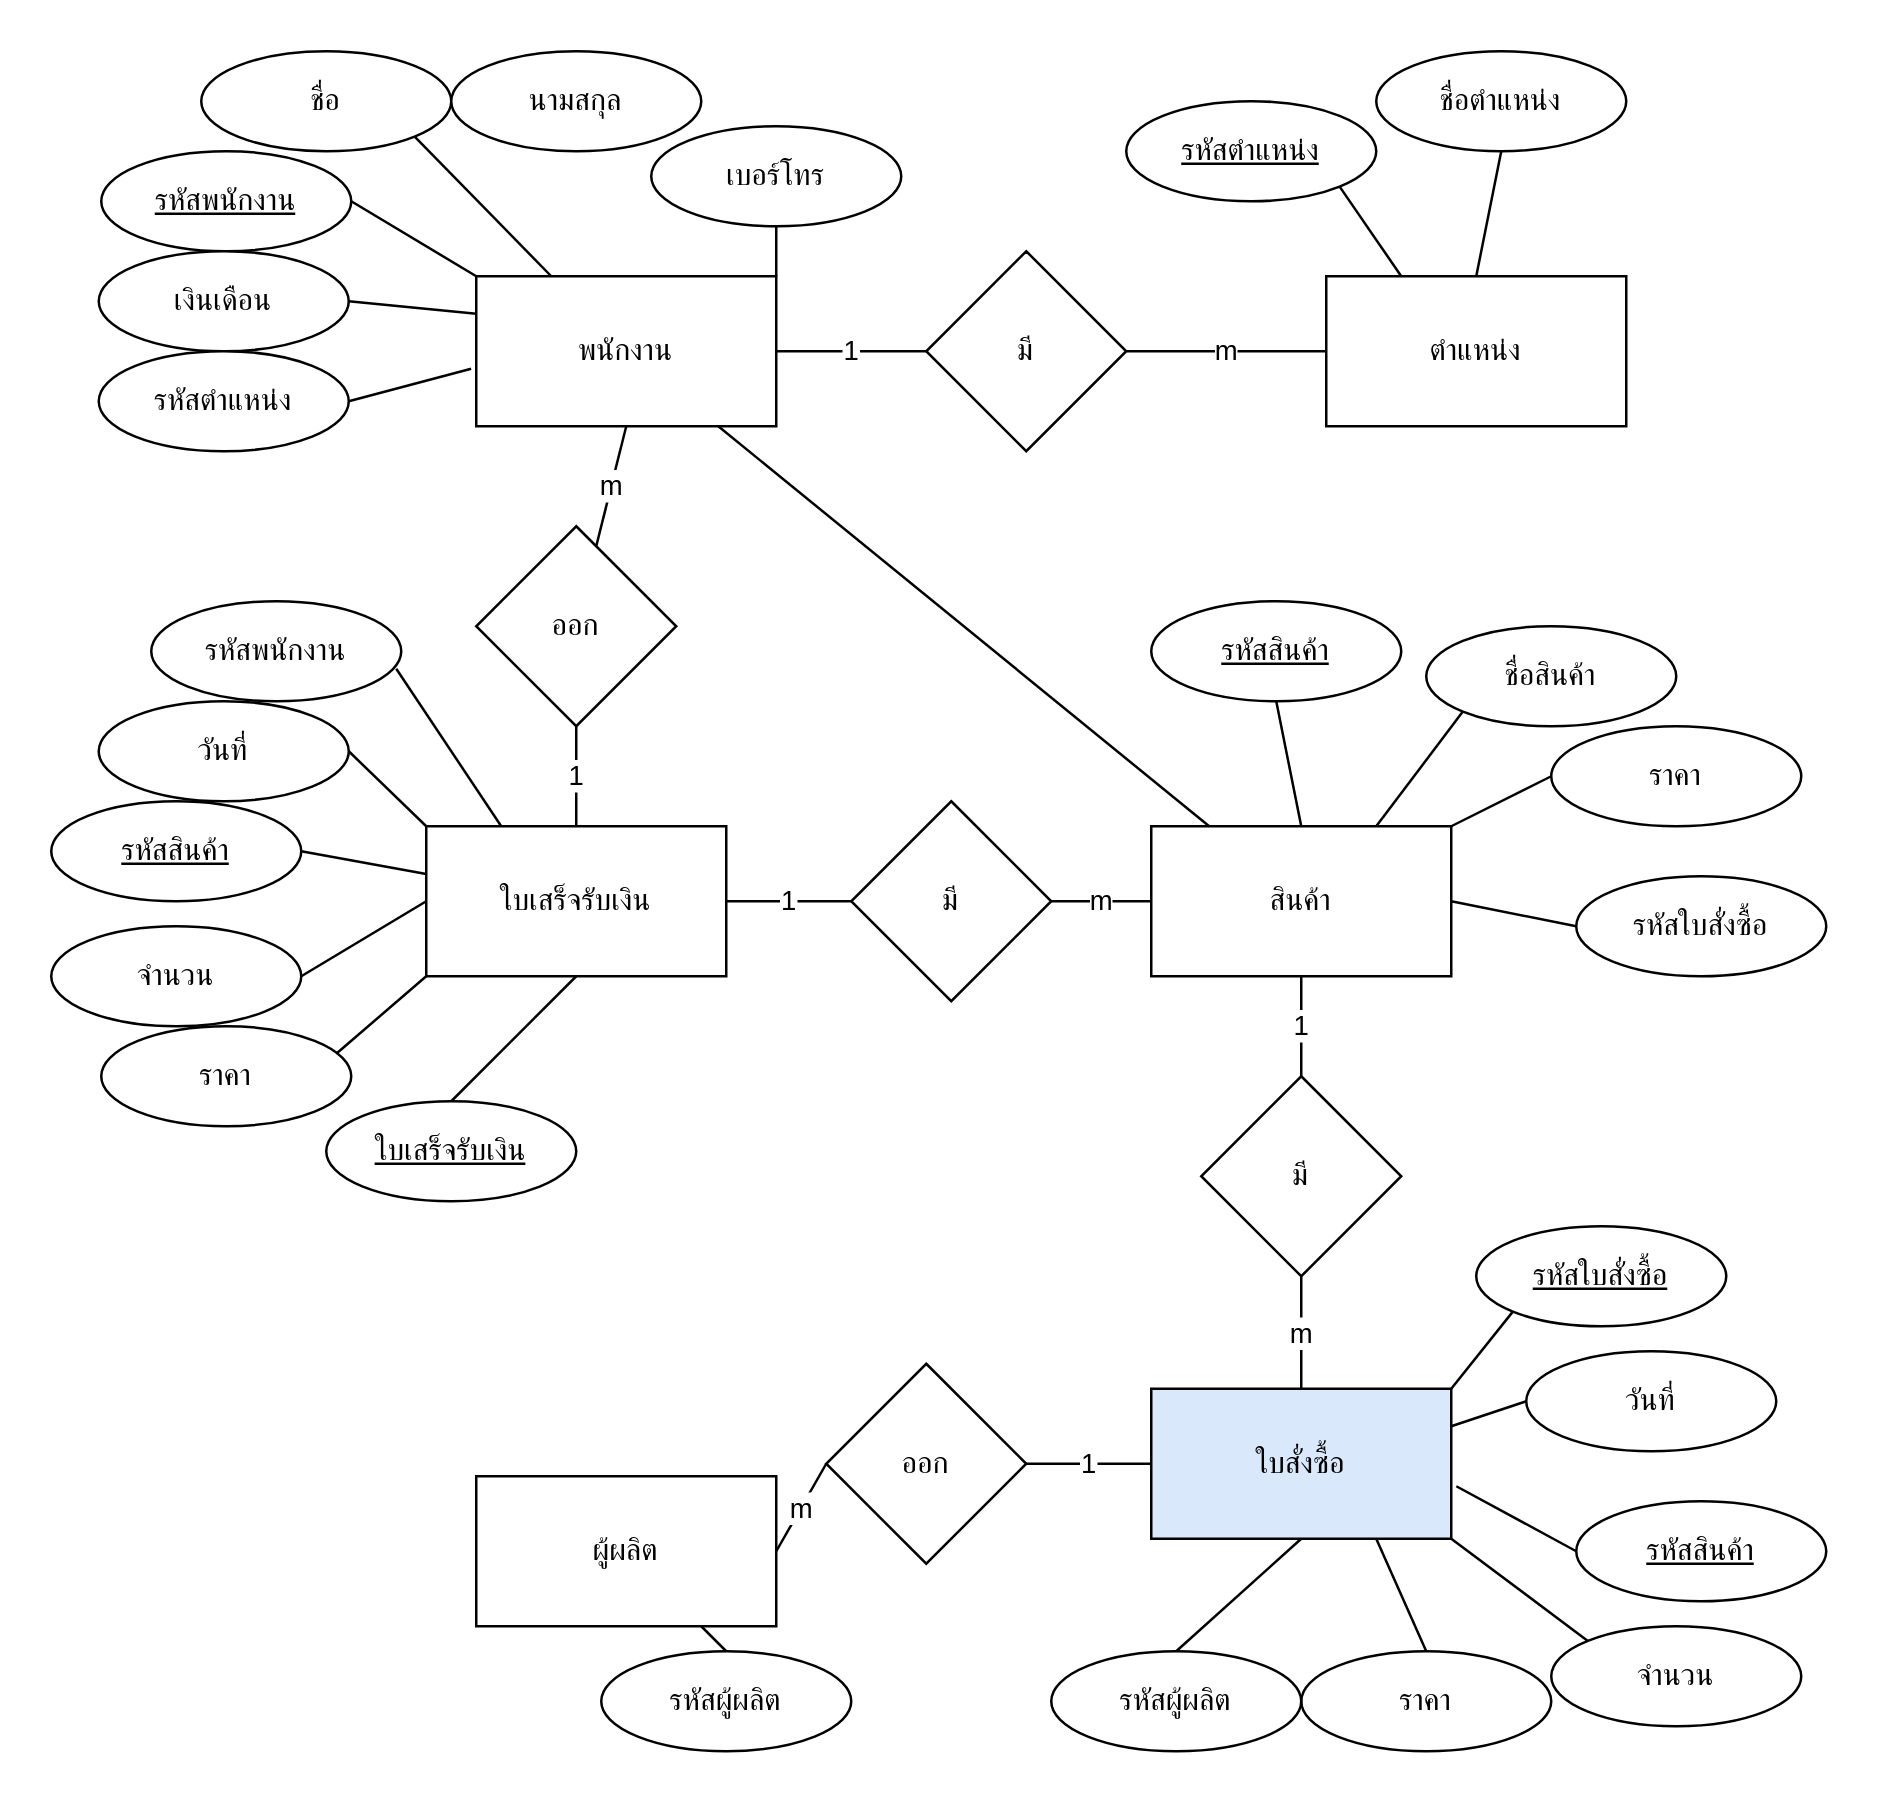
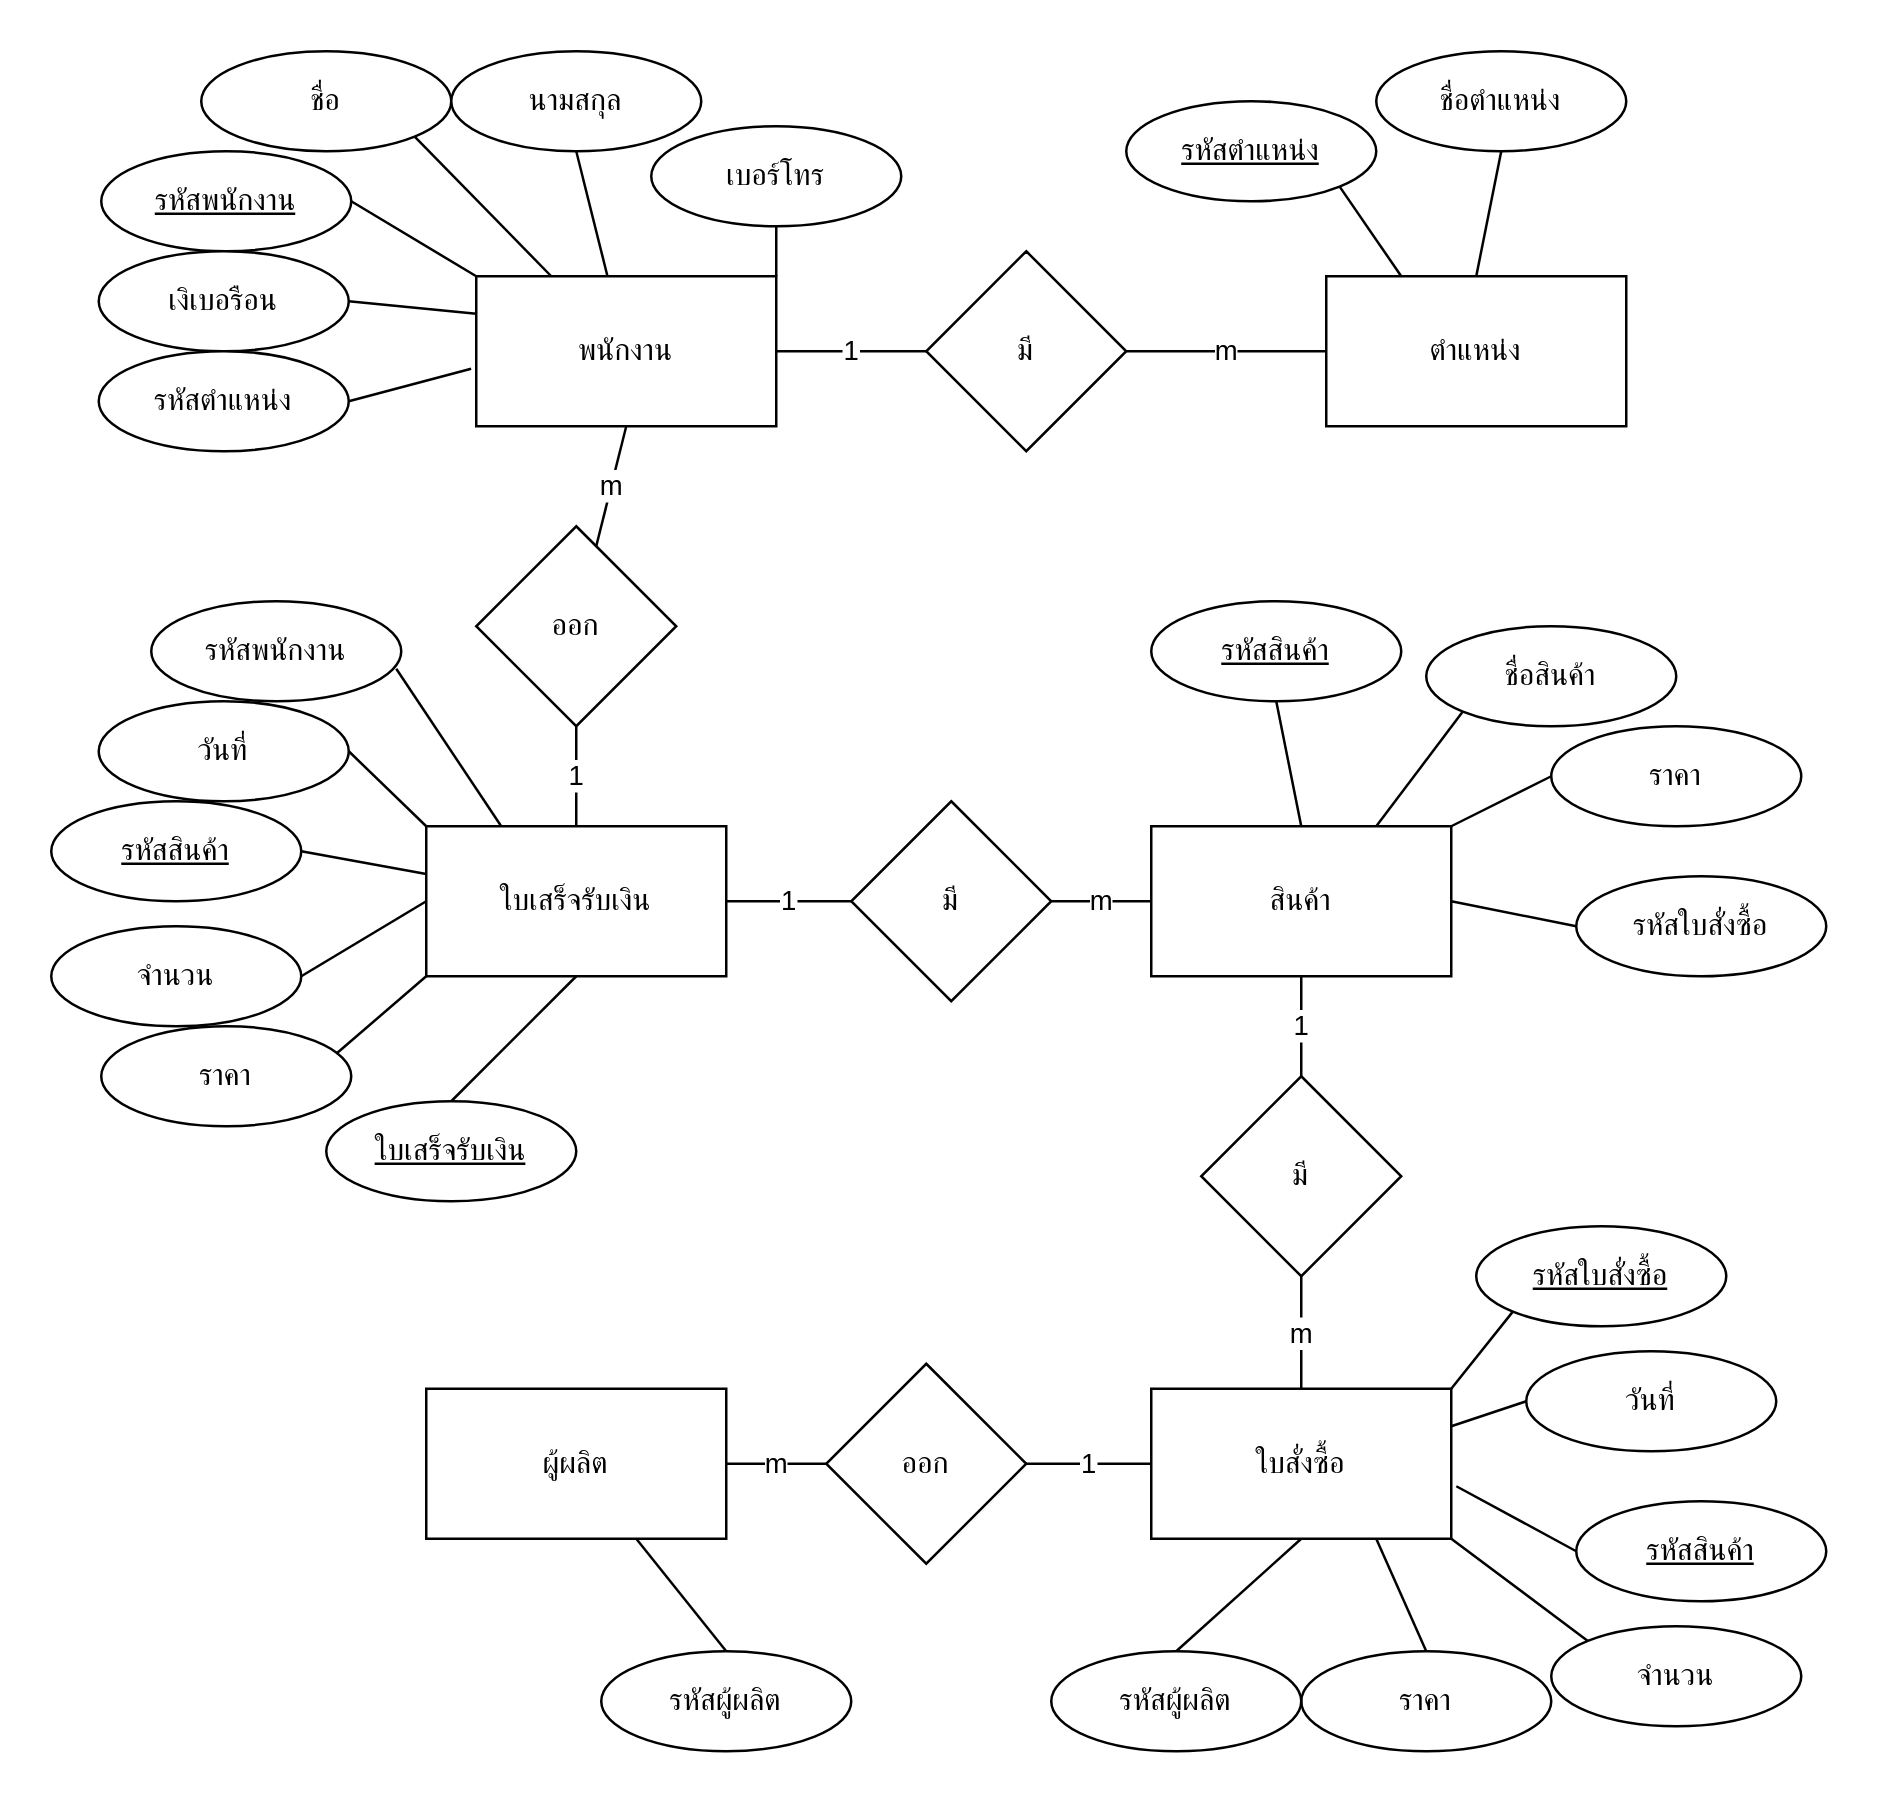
- <mxCell id="27" value="เงินเดือน" style="ellipse;whiteSpace=wrap;html=1;" vertex="1" parent="1"><mxGeometry x="39" y="100" width="100" height="40" as="geometry" /></mxCell>
+ <mxCell id="27" value="เงิเบอรือน" style="ellipse;whiteSpace=wrap;html=1;" vertex="1" parent="1"><mxGeometry x="39" y="100" width="100" height="40" as="geometry" /></mxCell>
- <mxCell id="34" value="" style="endArrow=none;html=1;fontSize=14;" edge="1" parent="1" source="5" target="4"><mxGeometry width="50" height="50" relative="1" as="geometry"><mxPoint x="420" y="390" as="sourcePoint" /><mxPoint x="470" y="340" as="targetPoint" /></mxGeometry></mxCell>
+ <mxCell id="34" value="" style="endArrow=none;html=1;fontSize=14;entryX=0.5;entryY=1;entryDx=0;entryDy=0;" edge="1" parent="1" source="5" target="25"><mxGeometry width="50" height="50" relative="1" as="geometry"><mxPoint x="420" y="390" as="sourcePoint" /><mxPoint x="470" y="340" as="targetPoint" /></mxGeometry></mxCell>
- <mxCell id="2" value="ใบสั่งซื้อ" style="rounded=0;whiteSpace=wrap;html=1;fillColor=#dae8fc;" vertex="1" parent="1"><mxGeometry x="460" y="555" width="120" height="60" as="geometry" /></mxCell>
+ <mxCell id="2" value="ใบสั่งซื้อ" style="rounded=0;whiteSpace=wrap;html=1;" vertex="1" parent="1"><mxGeometry x="460" y="555" width="120" height="60" as="geometry" /></mxCell>
- <mxCell id="7" value="ผู้ผลิต" style="rounded=0;whiteSpace=wrap;html=1;" vertex="1" parent="1"><mxGeometry x="190" y="590" width="120" height="60" as="geometry" /></mxCell>
+ <mxCell id="7" value="ผู้ผลิต" style="rounded=0;whiteSpace=wrap;html=1;" vertex="1" parent="1"><mxGeometry x="170" y="555" width="120" height="60" as="geometry" /></mxCell>
